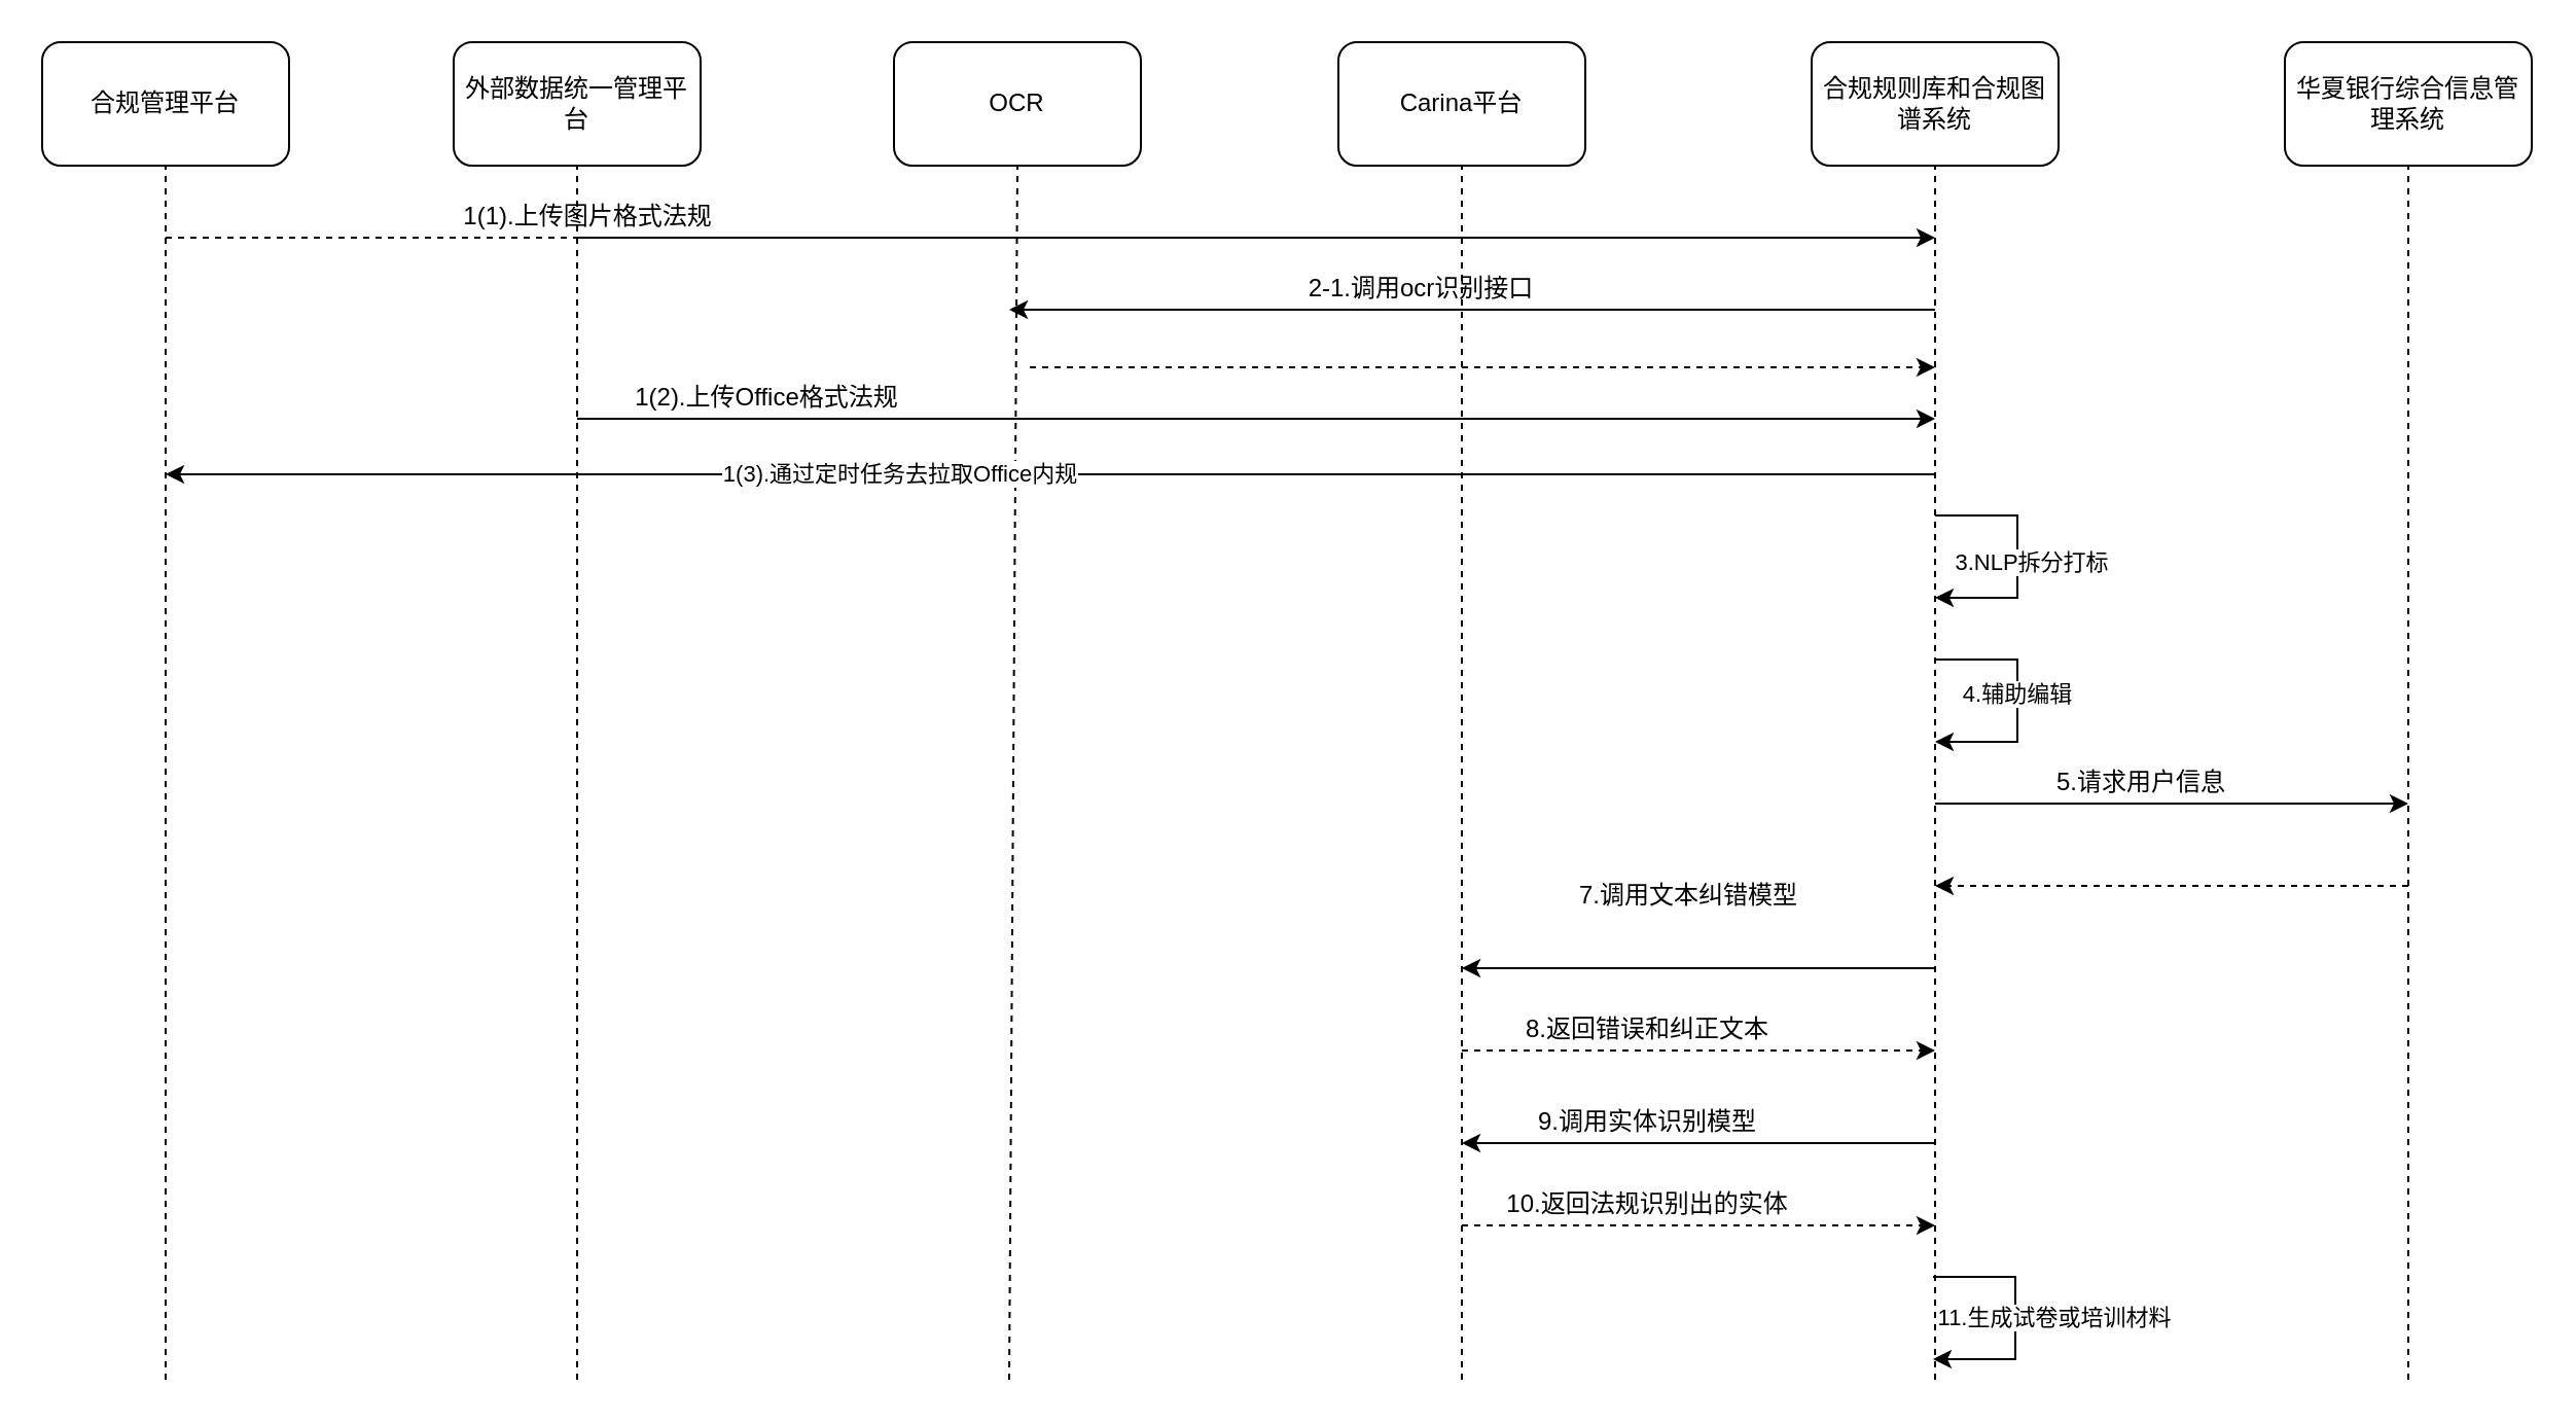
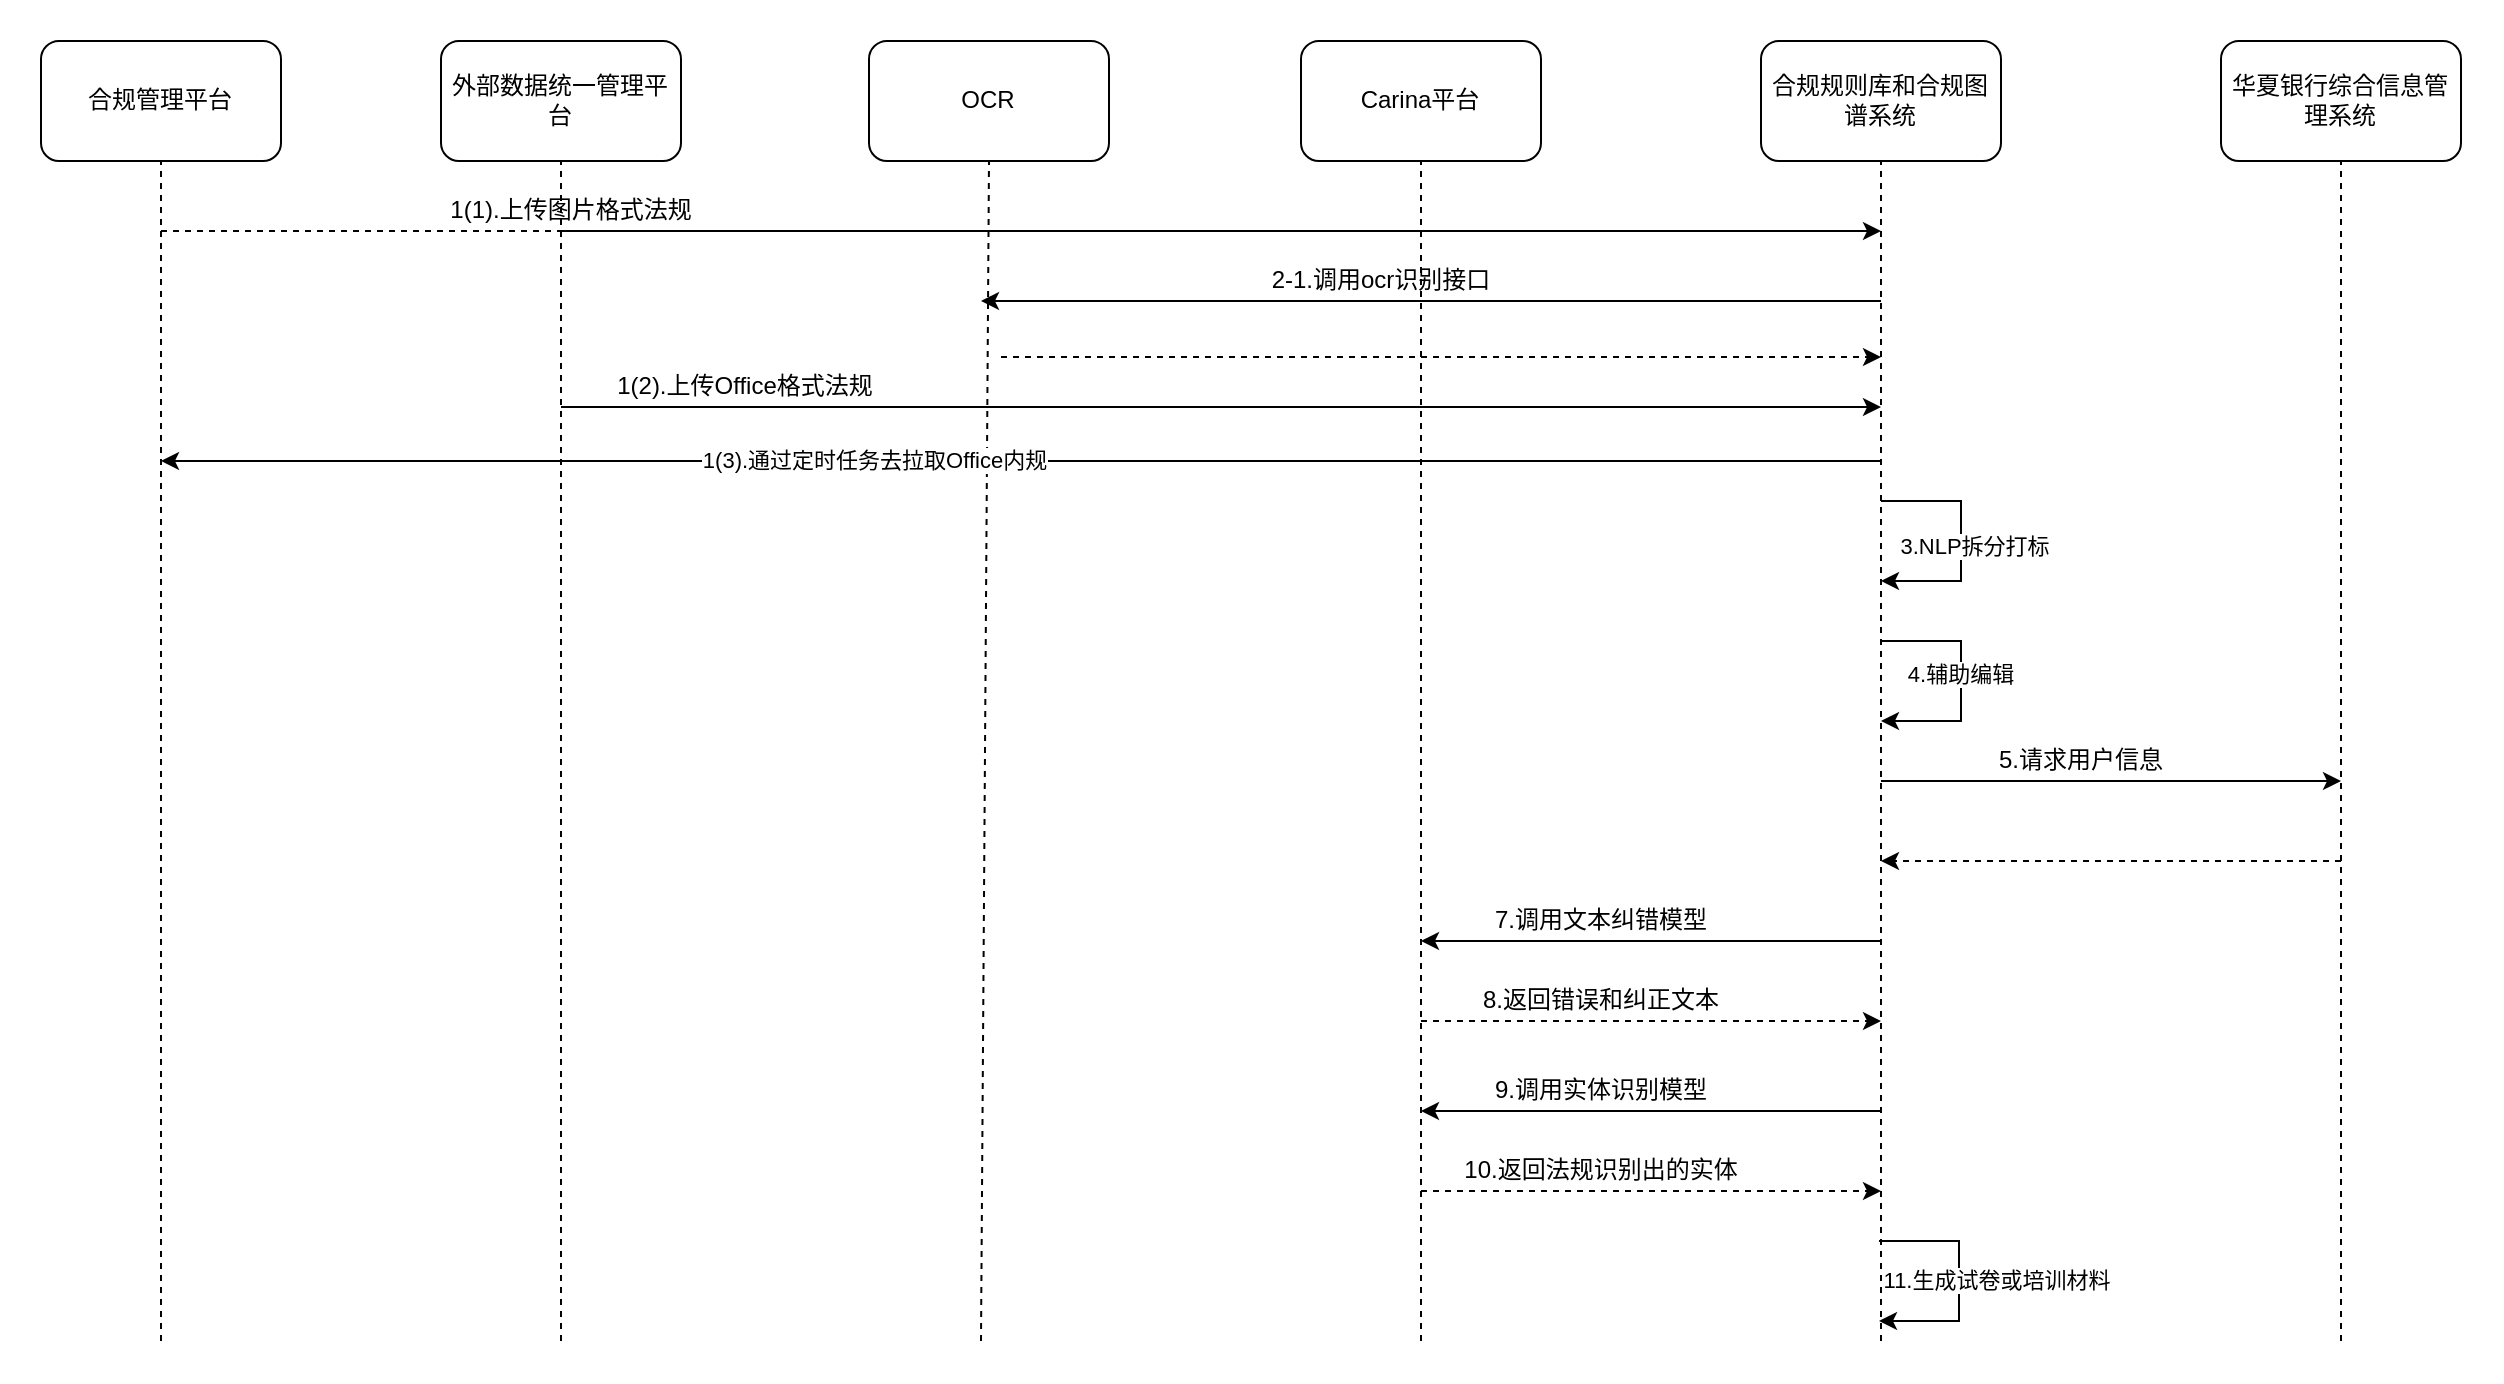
- <mxCell id="24" value="7.调用文本纠错模型" style="text;html=1;align=center;verticalAlign=middle;resizable=0;points=[];autosize=1;strokeColor=none;fillColor=none;" vertex="1" parent="1"><mxGeometry x="755" y="420" width="130" height="30" as="geometry" /></mxCell>
+ <mxCell id="24" value="7.调用文本纠错模型" style="text;html=1;align=center;verticalAlign=middle;resizable=0;points=[];autosize=1;strokeColor=none;fillColor=none;" vertex="1" parent="1"><mxGeometry x="735" y="445" width="130" height="30" as="geometry" /></mxCell>
